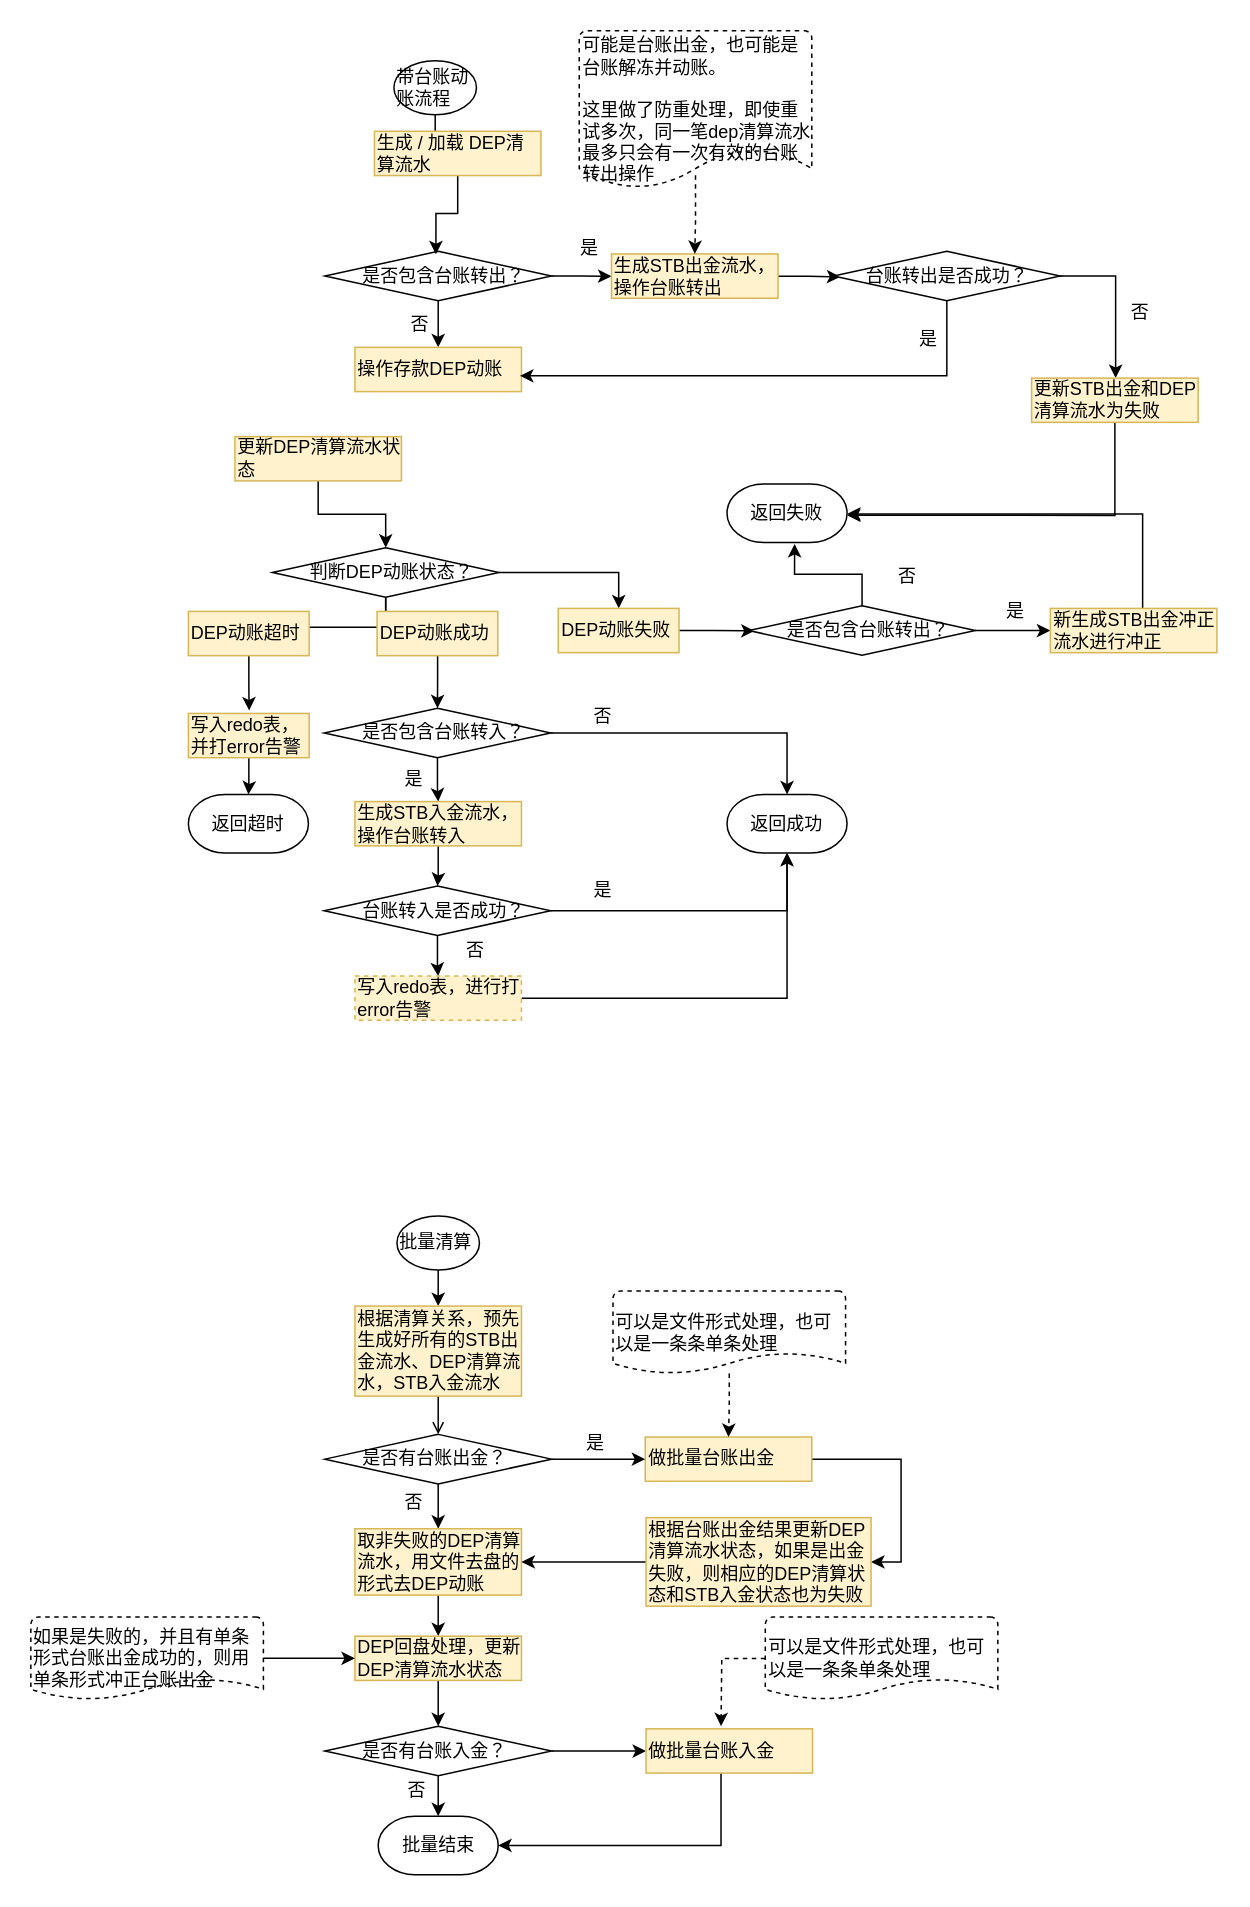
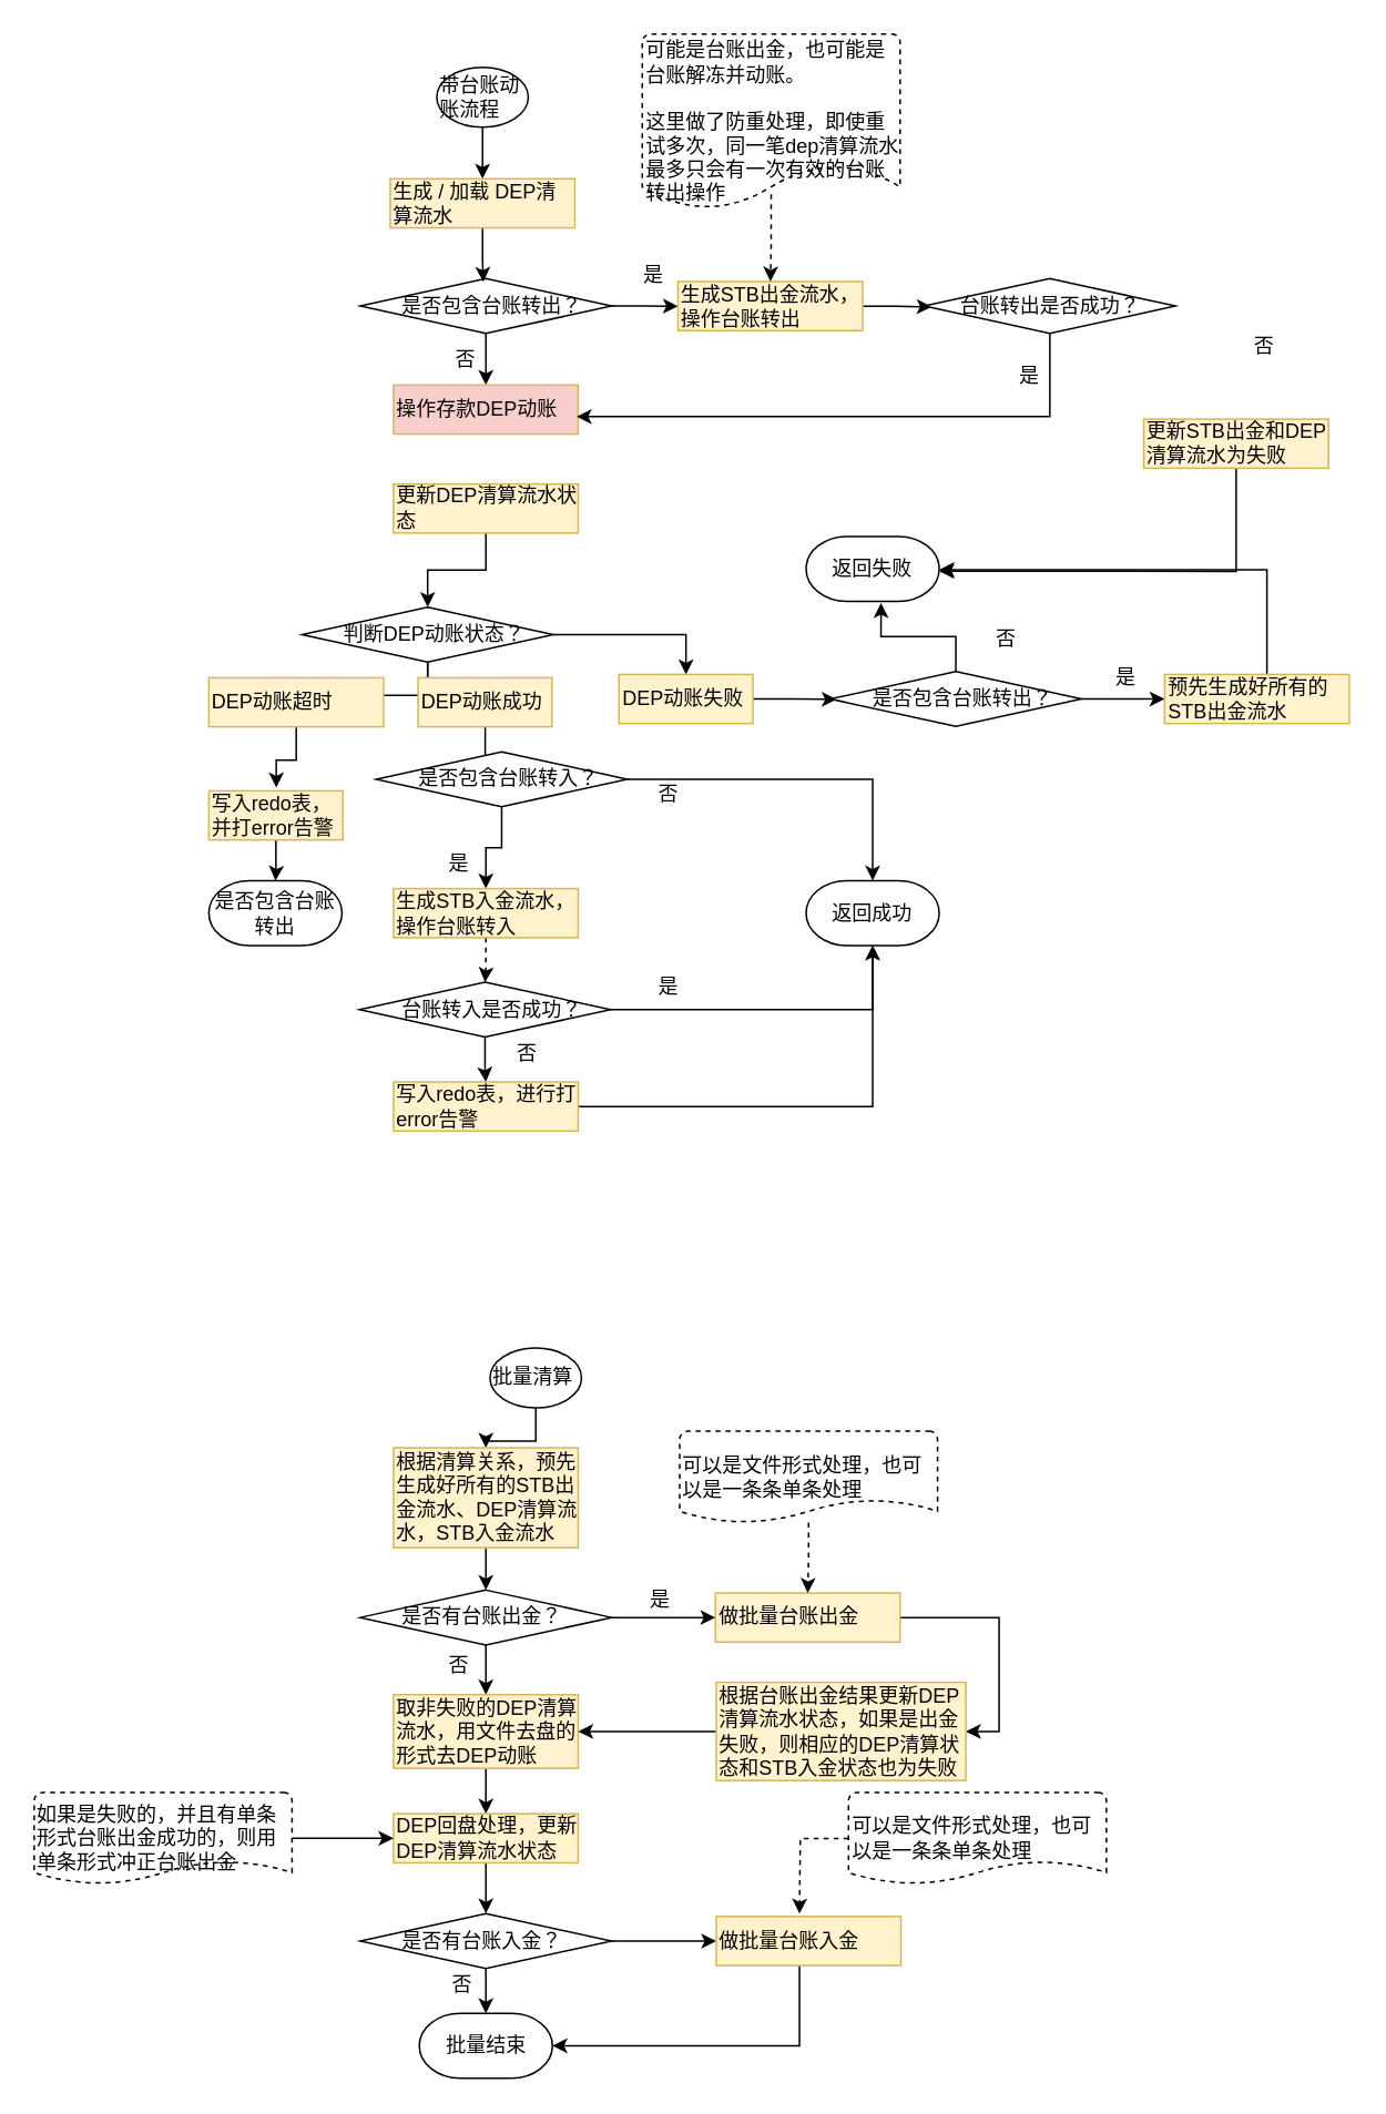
- <mxCell id="16" value="生成 / 加载 DEP清算流水" style="rounded=0;whiteSpace=wrap;html=1;fillColor=#fff2cc;align=left;strokeColor=#d6b656;" parent="1" vertex="1"><mxGeometry x="249" y="87" width="111" height="29.5" as="geometry" /></mxCell>
+ <mxCell id="16" value="生成 / 加载 DEP清算流水" style="rounded=0;whiteSpace=wrap;html=1;fillColor=#fff2cc;align=left;strokeColor=#d6b656;" parent="1" vertex="1"><mxGeometry x="234" y="107" width="111" height="29.5" as="geometry" /></mxCell>
- <mxCell id="13" style="edgeStyle=orthogonalEdgeStyle;rounded=0;orthogonalLoop=1;jettySize=auto;html=1;" parent="1" source="14" target="22" edge="1"><mxGeometry relative="1" as="geometry"><Array as="points"><mxPoint x="743" y="184" /></Array></mxGeometry></mxCell>
- <mxCell id="9" value="操作存款DEP动账" style="rounded=0;whiteSpace=wrap;html=1;fillColor=#fff2cc;align=left;strokeColor=#d6b656;" parent="1" vertex="1"><mxGeometry x="236" y="231" width="111" height="29.5" as="geometry" /></mxCell>
+ <mxCell id="9" value="操作存款DEP动账" style="rounded=0;whiteSpace=wrap;html=1;fillColor=#f8cecc;align=left;strokeColor=#d6b656;" parent="1" vertex="1"><mxGeometry x="236" y="231" width="111" height="29.5" as="geometry" /></mxCell>
- <mxCell id="25" value="&lt;div&gt;更新DEP清算流水状态&lt;/div&gt;" style="rounded=0;whiteSpace=wrap;html=1;fillColor=#fff2cc;align=left;strokeColor=#d6b656;" parent="1" vertex="1"><mxGeometry x="156" y="290.5" width="111" height="29.5" as="geometry" /></mxCell>
+ <mxCell id="25" value="&lt;div&gt;更新DEP清算流水状态&lt;/div&gt;" style="rounded=0;whiteSpace=wrap;html=1;fillColor=#fff2cc;align=left;strokeColor=#d6b656;" parent="1" vertex="1"><mxGeometry x="236" y="290.5" width="111" height="29.5" as="geometry" /></mxCell>
- <mxCell id="41" value="新生成STB出金冲正流水进行冲正" style="rounded=0;whiteSpace=wrap;html=1;fillColor=#fff2cc;align=left;strokeColor=#d6b656;" parent="1" vertex="1"><mxGeometry x="699.5" y="405" width="111" height="29.5" as="geometry" /></mxCell>
+ <mxCell id="41" value="预先生成好所有的STB出金流水" style="rounded=0;whiteSpace=wrap;html=1;fillColor=#fff2cc;align=left;strokeColor=#d6b656;" parent="1" vertex="1"><mxGeometry x="699.5" y="405" width="111" height="29.5" as="geometry" /></mxCell>
- <mxCell id="31" value="&lt;div&gt;DEP动账超时&lt;/div&gt;" style="rounded=0;whiteSpace=wrap;html=1;fillColor=#fff2cc;align=left;strokeColor=#d6b656;" parent="1" vertex="1"><mxGeometry x="125" y="407" width="80.5" height="29.5" as="geometry" /></mxCell>
+ <mxCell id="31" value="&lt;div&gt;DEP动账超时&lt;/div&gt;" style="rounded=0;whiteSpace=wrap;html=1;fillColor=#fff2cc;align=left;strokeColor=#d6b656;" parent="1" vertex="1"><mxGeometry x="125" y="407" width="105" height="29.5" as="geometry" /></mxCell>
- <mxCell id="48" value="&amp;nbsp;&amp;nbsp;&amp;nbsp;&amp;nbsp;&amp;nbsp;&amp;nbsp; 是否包含台账转入？" style="rhombus;whiteSpace=wrap;html=1;fillColor=#ffffff;fontColor=#000000;align=left;" parent="1" vertex="1"><mxGeometry x="215.5" y="471.5" width="151" height="33" as="geometry" /></mxCell>
+ <mxCell id="48" value="&amp;nbsp;&amp;nbsp;&amp;nbsp;&amp;nbsp;&amp;nbsp;&amp;nbsp; 是否包含台账转入？" style="rhombus;whiteSpace=wrap;html=1;fillColor=#ffffff;fontColor=#000000;align=left;" parent="1" vertex="1"><mxGeometry x="225.5" y="451.5" width="151" height="33" as="geometry" /></mxCell>
- <mxCell id="45" value="返回超时" style="strokeWidth=1;html=1;shape=mxgraph.flowchart.terminator;whiteSpace=wrap;" parent="1" vertex="1"><mxGeometry x="125" y="529" width="80" height="39" as="geometry" /></mxCell>
+ <mxCell id="45" value="是否包含台账转出" style="strokeWidth=1;html=1;shape=mxgraph.flowchart.terminator;whiteSpace=wrap;" parent="1" vertex="1"><mxGeometry x="125" y="529" width="80" height="39" as="geometry" /></mxCell>
- <mxCell id="49" style="edgeStyle=orthogonalEdgeStyle;rounded=0;orthogonalLoop=1;jettySize=auto;html=1;entryX=0.5;entryY=0;entryDx=0;entryDy=0;" parent="1" source="50" target="56" edge="1"><mxGeometry relative="1" as="geometry" /></mxCell>
+ <mxCell id="49" style="edgeStyle=orthogonalEdgeStyle;rounded=0;orthogonalLoop=1;jettySize=auto;html=1;entryX=0.5;entryY=0;entryDx=0;entryDy=0;dashed=1;" parent="1" source="50" target="56" edge="1"><mxGeometry relative="1" as="geometry" /></mxCell>
- <mxCell id="59" value="写入redo表，进行打error告警" style="rounded=0;whiteSpace=wrap;html=1;fillColor=#fff2cc;align=left;strokeColor=#d6b656;dashed=1;" parent="1" vertex="1"><mxGeometry x="236" y="650" width="111" height="29.5" as="geometry" /></mxCell>
+ <mxCell id="59" value="写入redo表，进行打error告警" style="rounded=0;whiteSpace=wrap;html=1;fillColor=#fff2cc;align=left;strokeColor=#d6b656;" parent="1" vertex="1"><mxGeometry x="236" y="650" width="111" height="29.5" as="geometry" /></mxCell>
- <mxCell id="62" value="批量清算" style="ellipse;whiteSpace=wrap;html=1;fillColor=#ffffff;fontColor=#000000;align=left;" parent="1" vertex="1"><mxGeometry x="264" y="810" width="55" height="36" as="geometry" /></mxCell>
+ <mxCell id="62" value="批量清算" style="ellipse;whiteSpace=wrap;html=1;fillColor=#ffffff;fontColor=#000000;align=left;" parent="1" vertex="1"><mxGeometry x="294" y="810" width="55" height="36" as="geometry" /></mxCell>
- <mxCell id="63" style="edgeStyle=orthogonalEdgeStyle;rounded=0;orthogonalLoop=1;jettySize=auto;html=1;entryX=0.5;entryY=0;entryDx=0;entryDy=0;endArrow=open;" parent="1" source="64" target="69" edge="1"><mxGeometry relative="1" as="geometry" /></mxCell>
+ <mxCell id="63" style="edgeStyle=orthogonalEdgeStyle;rounded=0;orthogonalLoop=1;jettySize=auto;html=1;entryX=0.5;entryY=0;entryDx=0;entryDy=0;" parent="1" source="64" target="69" edge="1"><mxGeometry relative="1" as="geometry" /></mxCell>
